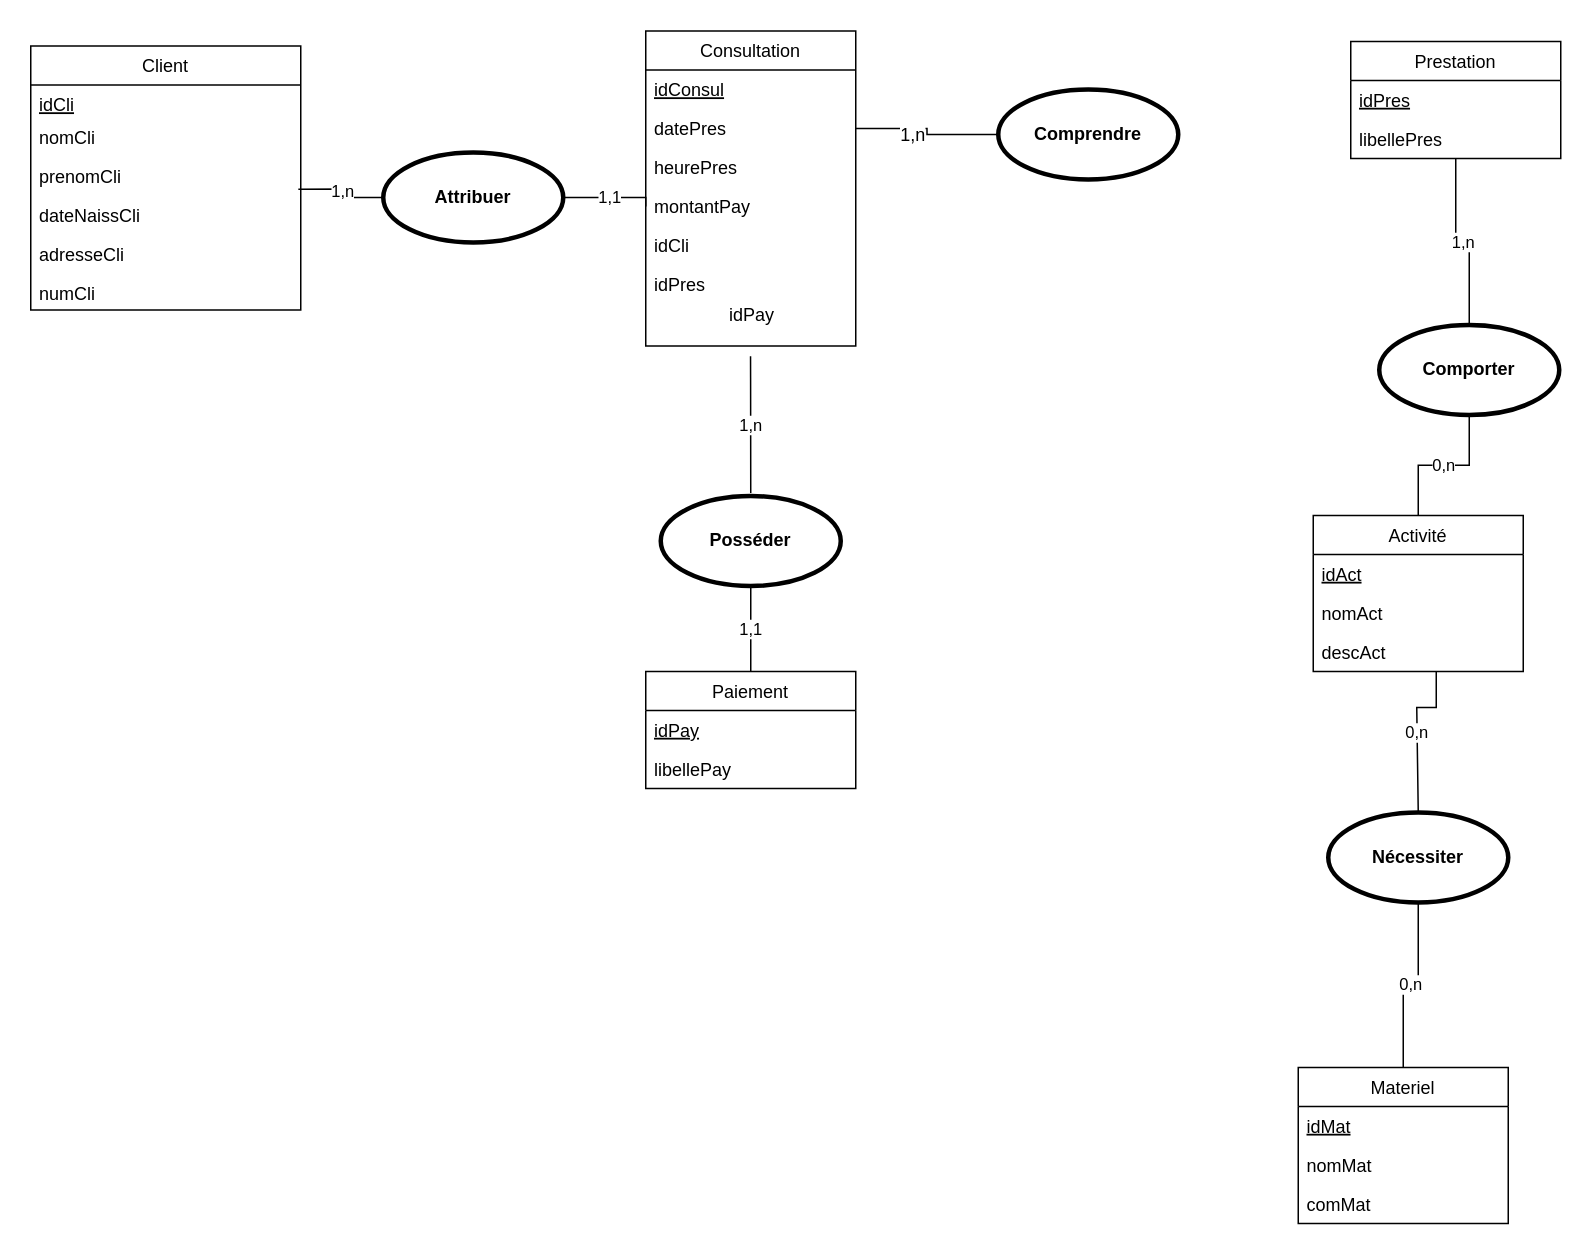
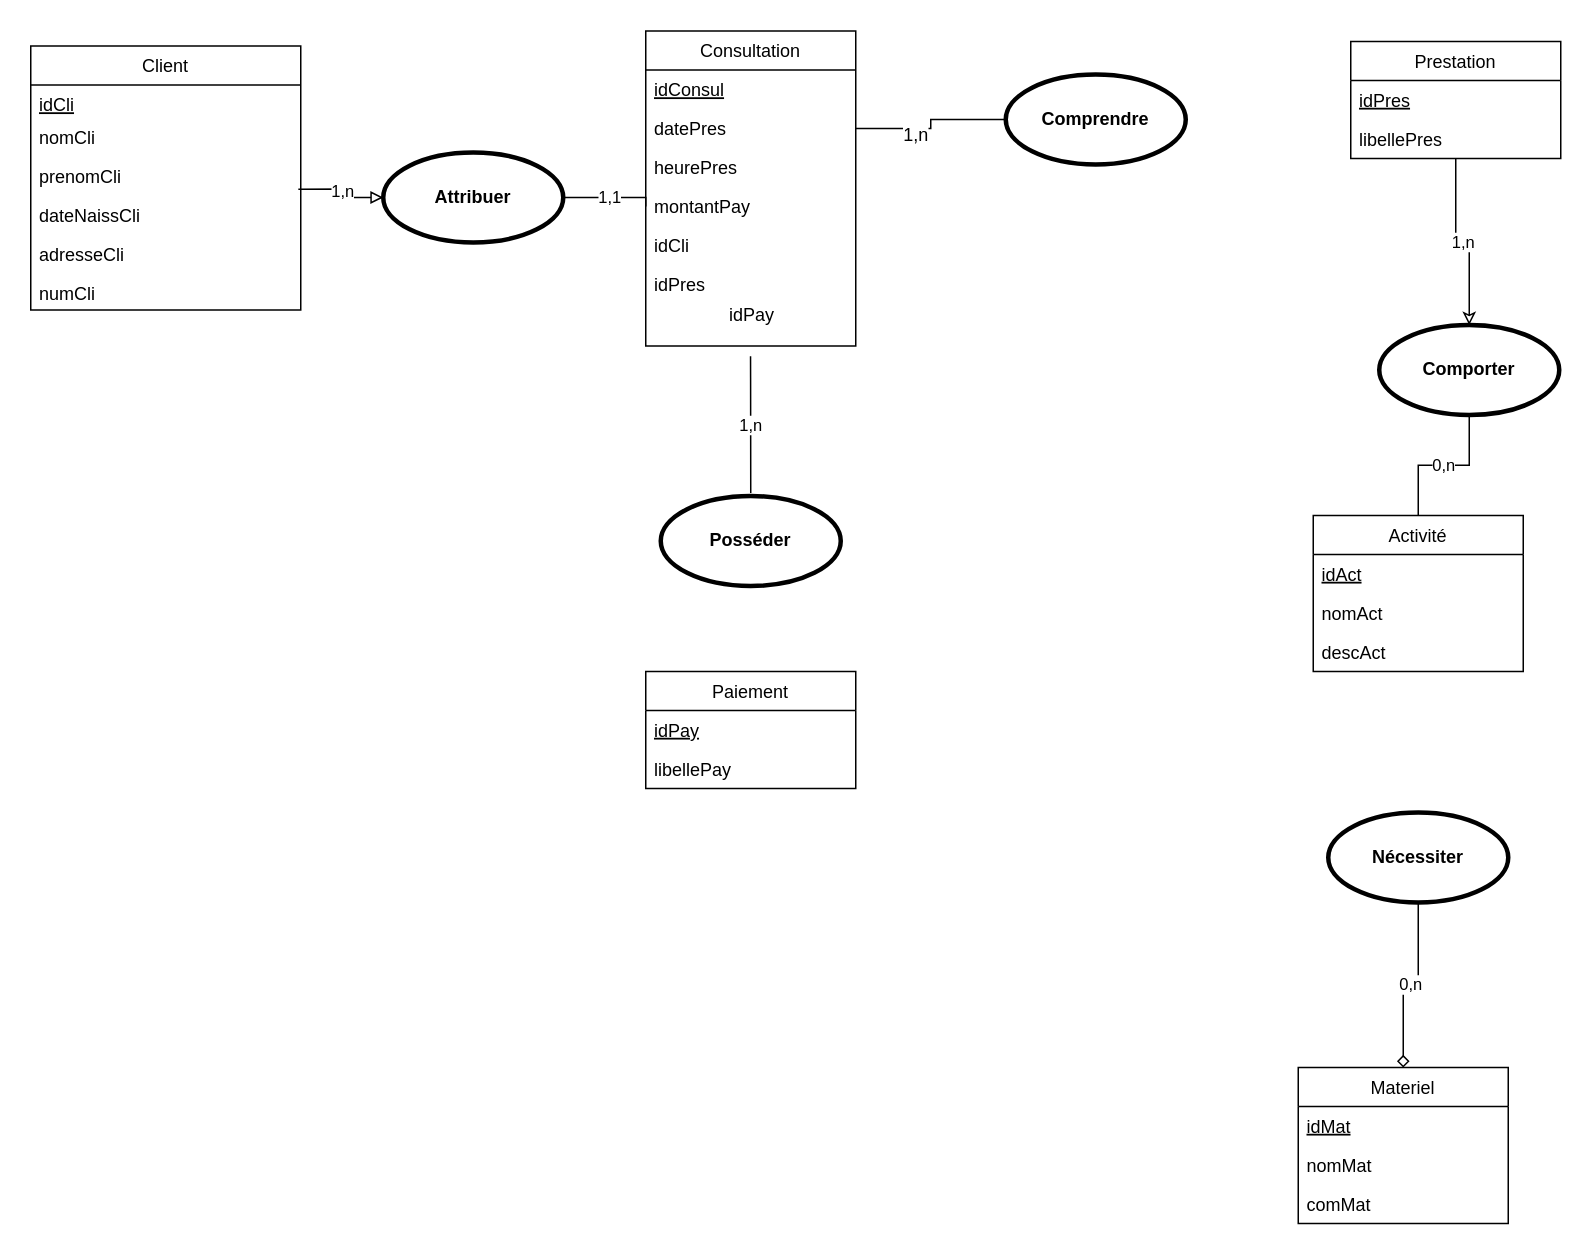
- <mxCell id="46" value="Comprendre" style="shape=ellipse;html=1;strokeWidth=3;fontStyle=1;whiteSpace=wrap;align=center;perimeter=ellipsePerimeter;" parent="1" vertex="1"><mxGeometry x="665" y="59" width="120" height="60" as="geometry" /></mxCell>
+ <mxCell id="46" value="Comprendre" style="shape=ellipse;html=1;strokeWidth=3;fontStyle=1;whiteSpace=wrap;align=center;perimeter=ellipsePerimeter;" parent="1" vertex="1"><mxGeometry x="670" y="49" width="120" height="60" as="geometry" /></mxCell>
- <mxCell id="29" value="1,n" style="edgeStyle=orthogonalEdgeStyle;rounded=0;orthogonalLoop=1;jettySize=auto;html=1;exitX=0.991;exitY=-0.176;exitDx=0;exitDy=0;endArrow=none;endFill=0;exitPerimeter=0;" parent="1" source="26" target="30" edge="1"><mxGeometry relative="1" as="geometry"><mxPoint x="384.857" y="249.429" as="sourcePoint" /></mxGeometry></mxCell>
+ <mxCell id="29" value="1,n" style="edgeStyle=orthogonalEdgeStyle;rounded=0;orthogonalLoop=1;jettySize=auto;html=1;exitX=0.991;exitY=-0.176;exitDx=0;exitDy=0;endArrow=block;endFill=0;exitPerimeter=0;" parent="1" source="26" target="30" edge="1"><mxGeometry relative="1" as="geometry"><mxPoint x="384.857" y="249.429" as="sourcePoint" /></mxGeometry></mxCell>
- <mxCell id="9" value="1,n" style="edgeStyle=orthogonalEdgeStyle;rounded=0;orthogonalLoop=1;jettySize=auto;html=1;exitX=0.5;exitY=1;exitDx=0;exitDy=0;endArrow=none;endFill=0;" parent="1" source="10" target="20" edge="1"><mxGeometry relative="1" as="geometry" /></mxCell>
+ <mxCell id="9" value="1,n" style="edgeStyle=orthogonalEdgeStyle;rounded=0;orthogonalLoop=1;jettySize=auto;html=1;exitX=0.5;exitY=1;exitDx=0;exitDy=0;endArrow=classic;endFill=0;" parent="1" source="10" target="20" edge="1"><mxGeometry relative="1" as="geometry" /></mxCell>
- <mxCell id="35" value="1,1" style="edgeStyle=orthogonalEdgeStyle;rounded=0;orthogonalLoop=1;jettySize=auto;html=1;exitX=0.5;exitY=1;exitDx=0;exitDy=0;endArrow=none;endFill=0;" parent="1" source="37" target="32" edge="1"><mxGeometry relative="1" as="geometry" /></mxCell>
- <mxCell id="43" value="0,n" style="edgeStyle=orthogonalEdgeStyle;rounded=0;orthogonalLoop=1;jettySize=auto;html=1;entryX=0.5;entryY=0;entryDx=0;entryDy=0;endArrow=none;endFill=0;" parent="1" source="16" target="45" edge="1"><mxGeometry relative="1" as="geometry"><mxPoint x="945.571" y="909.286" as="sourcePoint" /><Array as="points"><mxPoint x="957" y="471" /><mxPoint x="944" y="471" /></Array></mxGeometry></mxCell>
- <mxCell id="44" value="0,n" style="edgeStyle=orthogonalEdgeStyle;rounded=0;orthogonalLoop=1;jettySize=auto;html=1;exitX=0.5;exitY=1;exitDx=0;exitDy=0;endArrow=none;endFill=0;" parent="1" source="45" target="39" edge="1"><mxGeometry relative="1" as="geometry" /></mxCell>
+ <mxCell id="44" value="0,n" style="edgeStyle=orthogonalEdgeStyle;rounded=0;orthogonalLoop=1;jettySize=auto;html=1;exitX=0.5;exitY=1;exitDx=0;exitDy=0;endArrow=diamond;endFill=0;" parent="1" source="45" target="39" edge="1"><mxGeometry relative="1" as="geometry" /></mxCell>
